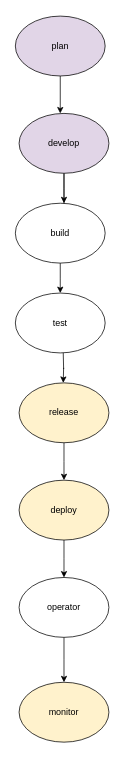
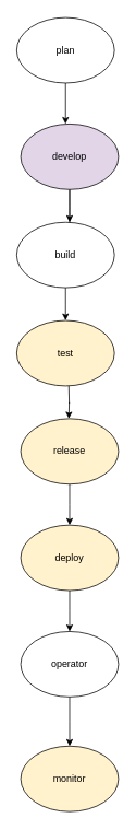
- <mxCell id="10" value="plan" style="ellipse;whiteSpace=wrap;html=1;fillColor=#e1d5e7;" parent="1" vertex="1"><mxGeometry x="20" y="20" width="120" height="80" as="geometry" /></mxCell>
+ <mxCell id="10" value="plan" style="ellipse;whiteSpace=wrap;html=1;" parent="1" vertex="1"><mxGeometry x="20" y="20" width="120" height="80" as="geometry" /></mxCell>
- <mxCell id="11" value="test" style="ellipse;whiteSpace=wrap;html=1;" parent="1" vertex="1"><mxGeometry x="20" y="390" width="120" height="80" as="geometry" /></mxCell>
+ <mxCell id="11" value="test" style="ellipse;whiteSpace=wrap;html=1;fillColor=#fff2cc;" parent="1" vertex="1"><mxGeometry x="20" y="390" width="120" height="80" as="geometry" /></mxCell>
